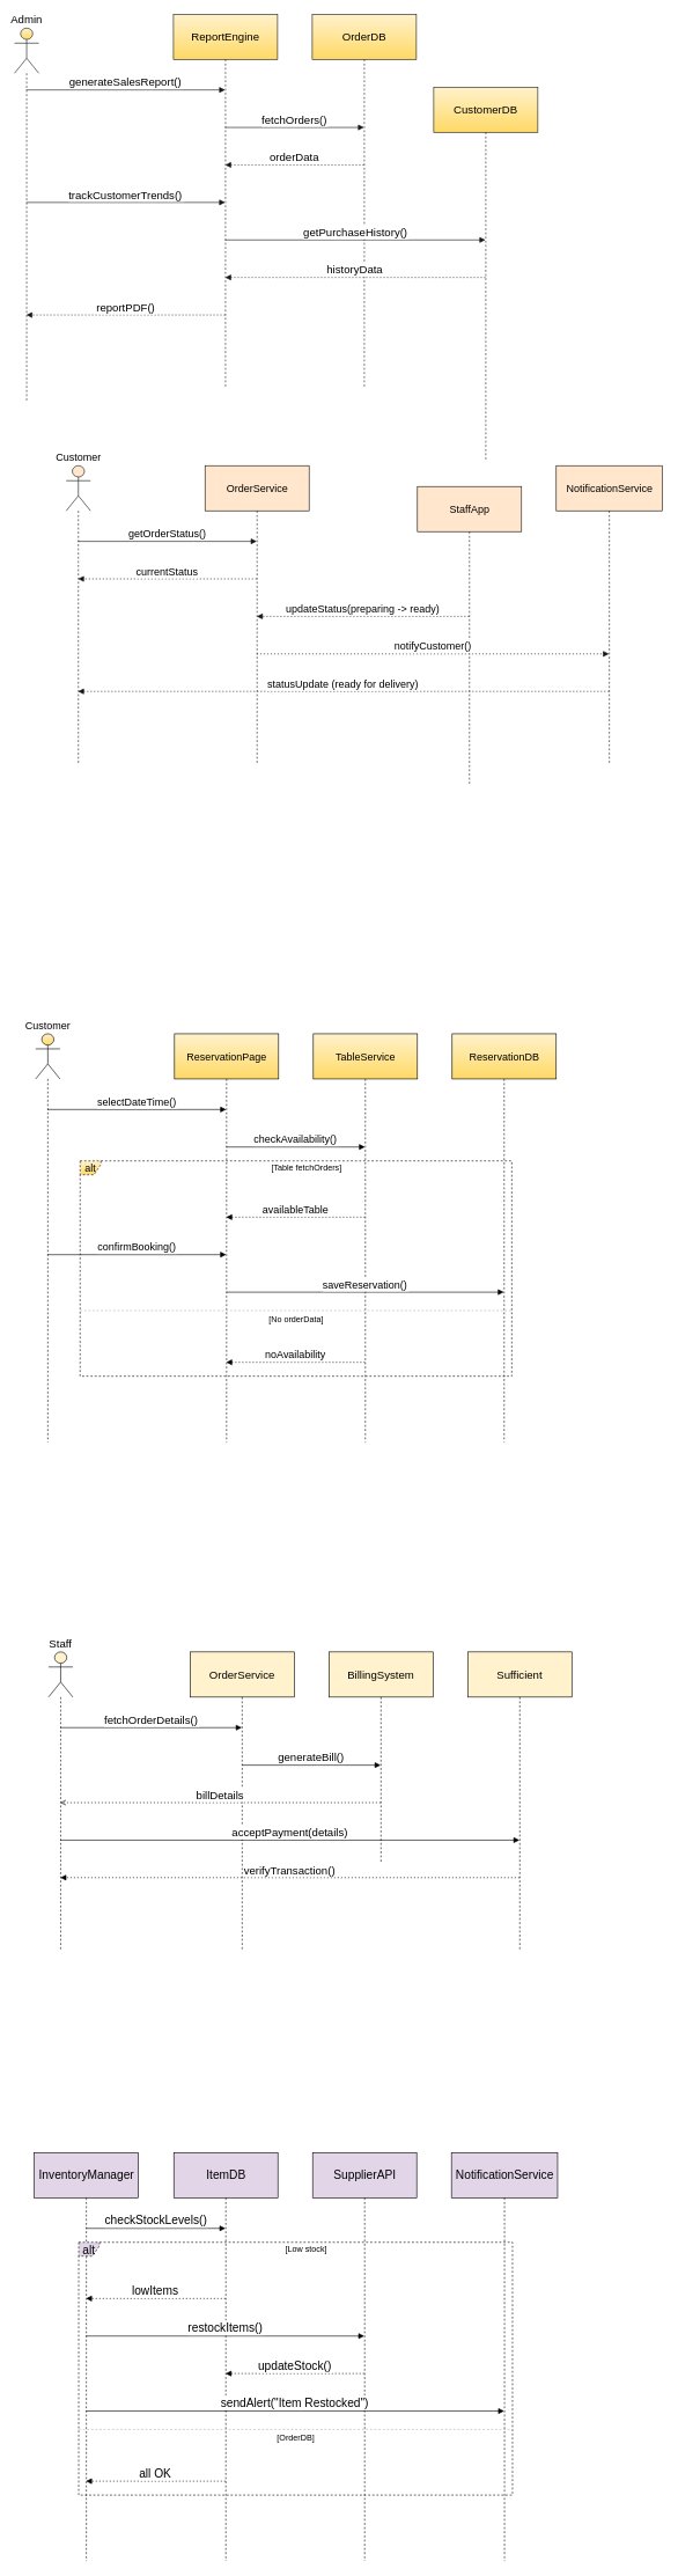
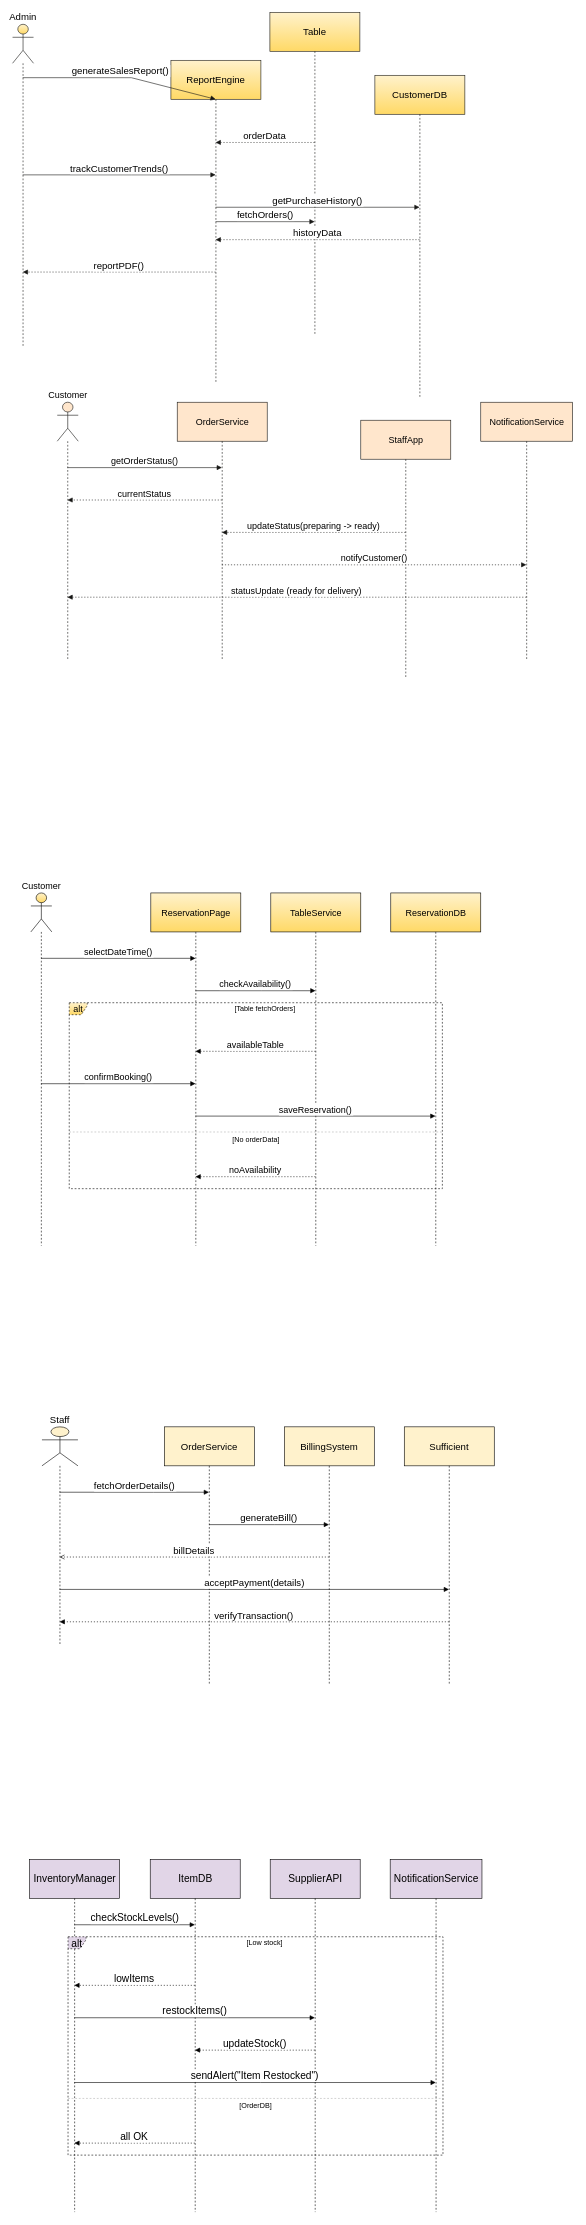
- <mxCell id="4" value="OrderDB" style="shape=umlLifeline;perimeter=lifelinePerimeter;whiteSpace=wrap;container=1;dropTarget=0;collapsible=0;recursiveResize=0;outlineConnect=0;portConstraint=eastwest;newEdgeStyle={&quot;edgeStyle&quot;:&quot;elbowEdgeStyle&quot;,&quot;elbow&quot;:&quot;vertical&quot;,&quot;curved&quot;:0,&quot;rounded&quot;:0};size=65;fillColor=#fff2cc;strokeColor=light-dark(#181816, #6d5100);fontSize=16;gradientColor=#ffd966;" vertex="1" parent="1"><mxGeometry x="449" y="20" width="150" height="538" as="geometry" /></mxCell>
+ <mxCell id="4" value="Table" style="shape=umlLifeline;perimeter=lifelinePerimeter;whiteSpace=wrap;container=1;dropTarget=0;collapsible=0;recursiveResize=0;outlineConnect=0;portConstraint=eastwest;newEdgeStyle={&quot;edgeStyle&quot;:&quot;elbowEdgeStyle&quot;,&quot;elbow&quot;:&quot;vertical&quot;,&quot;curved&quot;:0,&quot;rounded&quot;:0};size=65;fillColor=#fff2cc;strokeColor=light-dark(#181816, #6d5100);fontSize=16;gradientColor=#ffd966;" vertex="1" parent="1"><mxGeometry x="449" y="20" width="150" height="538" as="geometry" /></mxCell>
- <mxCell id="3" value="ReportEngine" style="shape=umlLifeline;perimeter=lifelinePerimeter;whiteSpace=wrap;container=1;dropTarget=0;collapsible=0;recursiveResize=0;outlineConnect=0;portConstraint=eastwest;newEdgeStyle={&quot;edgeStyle&quot;:&quot;elbowEdgeStyle&quot;,&quot;elbow&quot;:&quot;vertical&quot;,&quot;curved&quot;:0,&quot;rounded&quot;:0};size=65;fillColor=#fff2cc;strokeColor=light-dark(#181816, #6d5100);fontSize=16;gradientColor=#ffd966;" vertex="1" parent="1"><mxGeometry x="249" y="20" width="150" height="538" as="geometry" /></mxCell>
+ <mxCell id="3" value="ReportEngine" style="shape=umlLifeline;perimeter=lifelinePerimeter;whiteSpace=wrap;container=1;dropTarget=0;collapsible=0;recursiveResize=0;outlineConnect=0;portConstraint=eastwest;newEdgeStyle={&quot;edgeStyle&quot;:&quot;elbowEdgeStyle&quot;,&quot;elbow&quot;:&quot;vertical&quot;,&quot;curved&quot;:0,&quot;rounded&quot;:0};size=65;fillColor=#fff2cc;strokeColor=light-dark(#181816, #6d5100);fontSize=16;gradientColor=#ffd966;" vertex="1" parent="1"><mxGeometry x="284" y="100" width="150" height="538" as="geometry" /></mxCell>
- <mxCell id="37" value="BillingSystem" style="shape=umlLifeline;perimeter=lifelinePerimeter;whiteSpace=wrap;container=1;dropTarget=0;collapsible=0;recursiveResize=0;outlineConnect=0;portConstraint=eastwest;newEdgeStyle={&quot;edgeStyle&quot;:&quot;elbowEdgeStyle&quot;,&quot;elbow&quot;:&quot;vertical&quot;,&quot;curved&quot;:0,&quot;rounded&quot;:0};size=65;fillColor=#fff2cc;strokeColor=#000000;fontSize=16;" vertex="1" parent="1"><mxGeometry x="473" y="2378" width="150" height="305" as="geometry" /></mxCell>
+ <mxCell id="37" value="BillingSystem" style="shape=umlLifeline;perimeter=lifelinePerimeter;whiteSpace=wrap;container=1;dropTarget=0;collapsible=0;recursiveResize=0;outlineConnect=0;portConstraint=eastwest;newEdgeStyle={&quot;edgeStyle&quot;:&quot;elbowEdgeStyle&quot;,&quot;elbow&quot;:&quot;vertical&quot;,&quot;curved&quot;:0,&quot;rounded&quot;:0};size=65;fillColor=#fff2cc;strokeColor=#000000;fontSize=16;" vertex="1" parent="1"><mxGeometry x="473" y="2378" width="150" height="430" as="geometry" /></mxCell>
- <mxCell id="35" value="Staff" style="shape=umlLifeline;perimeter=lifelinePerimeter;whiteSpace=wrap;container=1;dropTarget=0;collapsible=0;recursiveResize=0;outlineConnect=0;portConstraint=eastwest;newEdgeStyle={&quot;edgeStyle&quot;:&quot;elbowEdgeStyle&quot;,&quot;elbow&quot;:&quot;vertical&quot;,&quot;curved&quot;:0,&quot;rounded&quot;:0};participant=umlActor;verticalAlign=bottom;labelPosition=center;verticalLabelPosition=top;align=center;size=65;fillColor=#fff2cc;strokeColor=#000000;fontSize=16;" vertex="1" parent="1"><mxGeometry x="69" y="2378" width="35" height="430" as="geometry" /></mxCell>
+ <mxCell id="35" value="Staff" style="shape=umlLifeline;perimeter=lifelinePerimeter;whiteSpace=wrap;container=1;dropTarget=0;collapsible=0;recursiveResize=0;outlineConnect=0;portConstraint=eastwest;newEdgeStyle={&quot;edgeStyle&quot;:&quot;elbowEdgeStyle&quot;,&quot;elbow&quot;:&quot;vertical&quot;,&quot;curved&quot;:0,&quot;rounded&quot;:0};participant=umlActor;verticalAlign=bottom;labelPosition=center;verticalLabelPosition=top;align=center;size=65;fillColor=#fff2cc;strokeColor=#000000;fontSize=16;" vertex="1" parent="1"><mxGeometry x="69" y="2378" width="60" height="365" as="geometry" /></mxCell>
